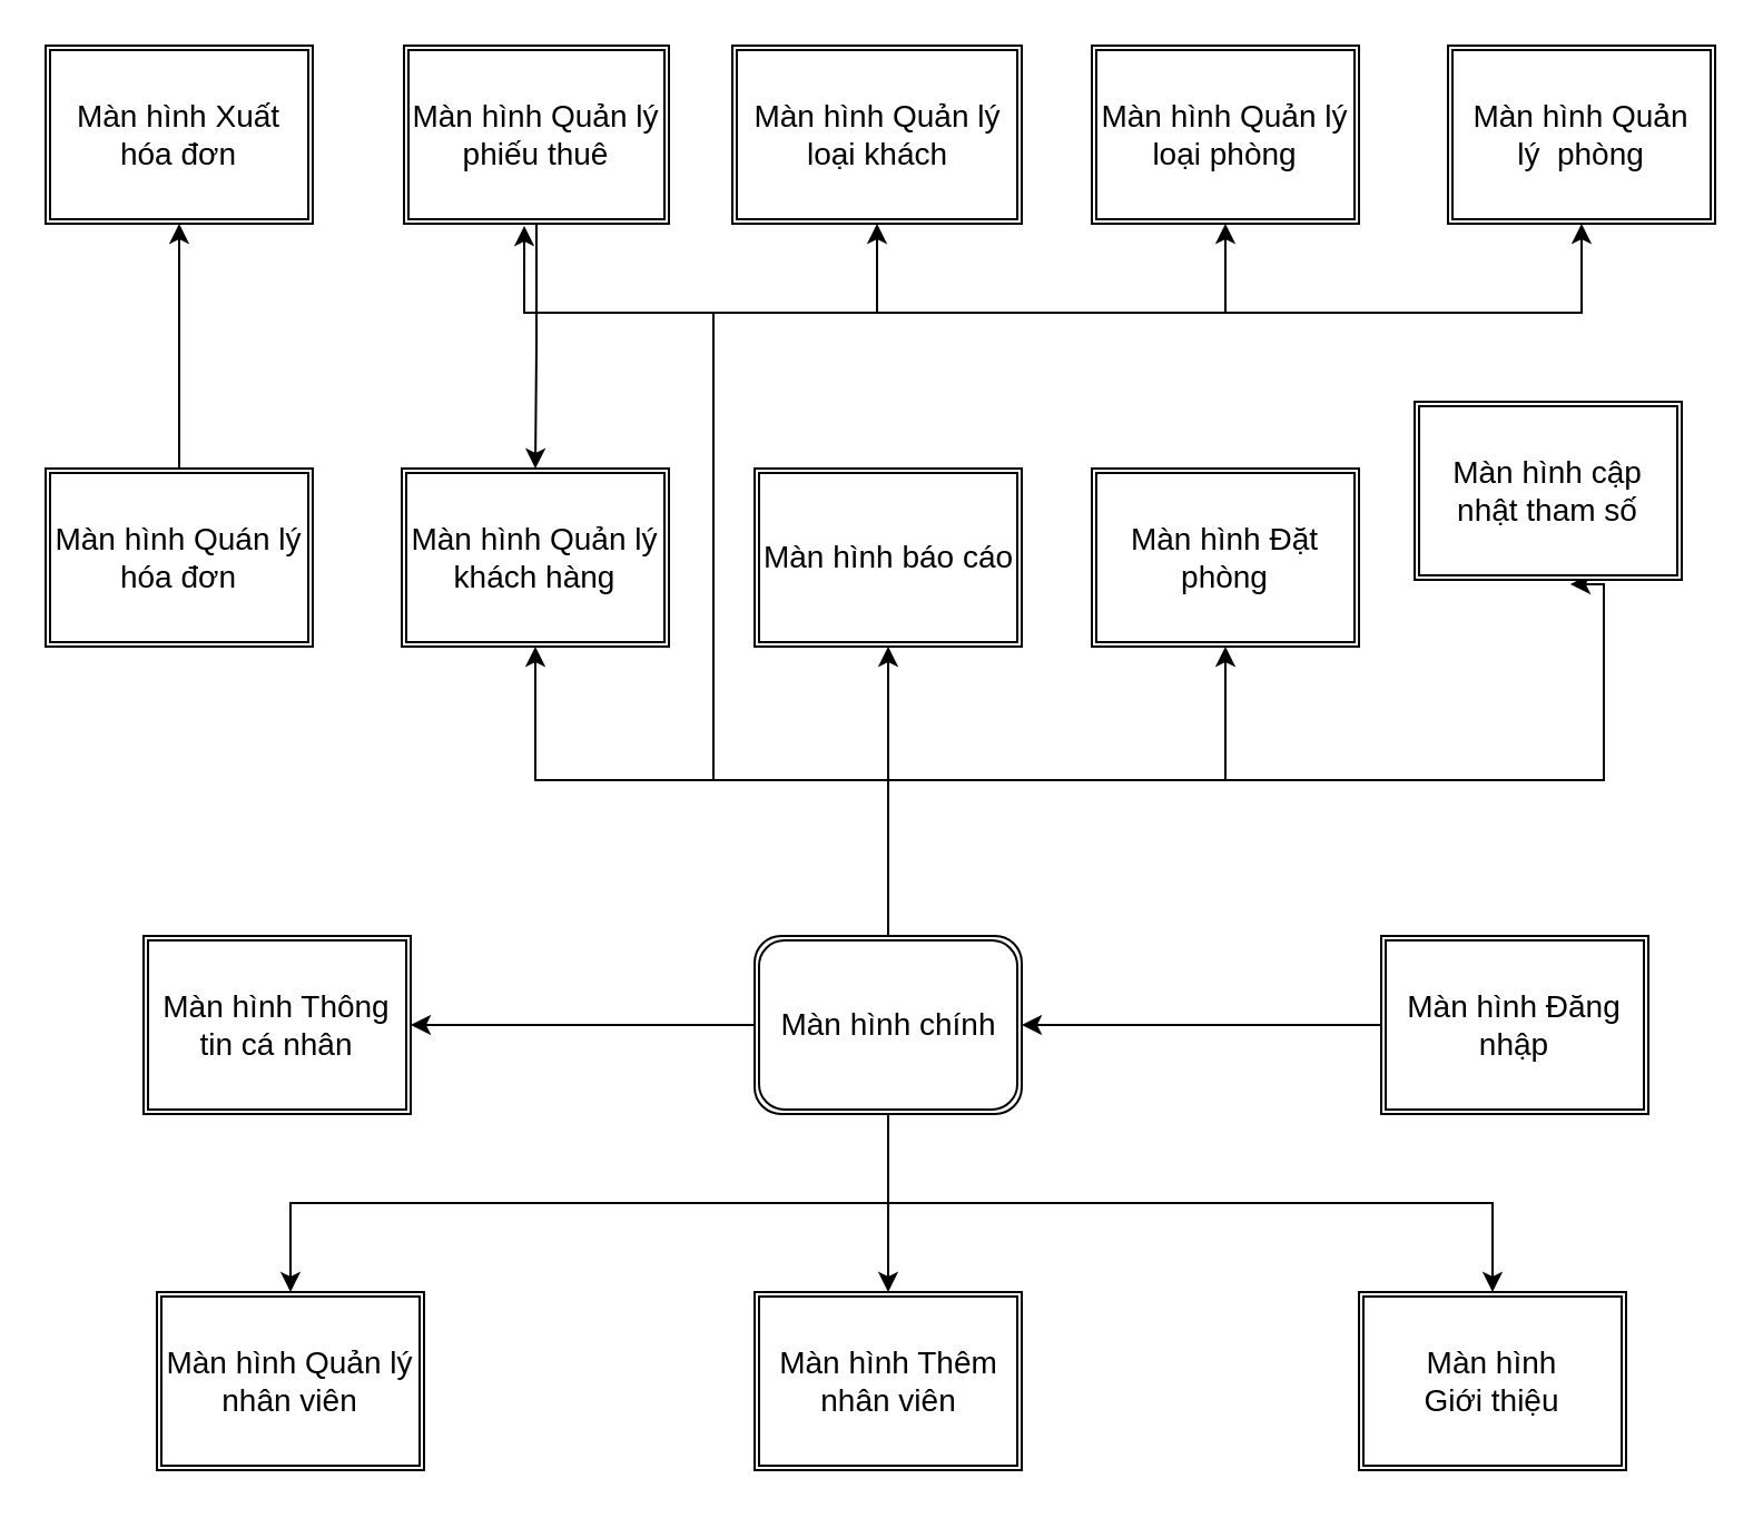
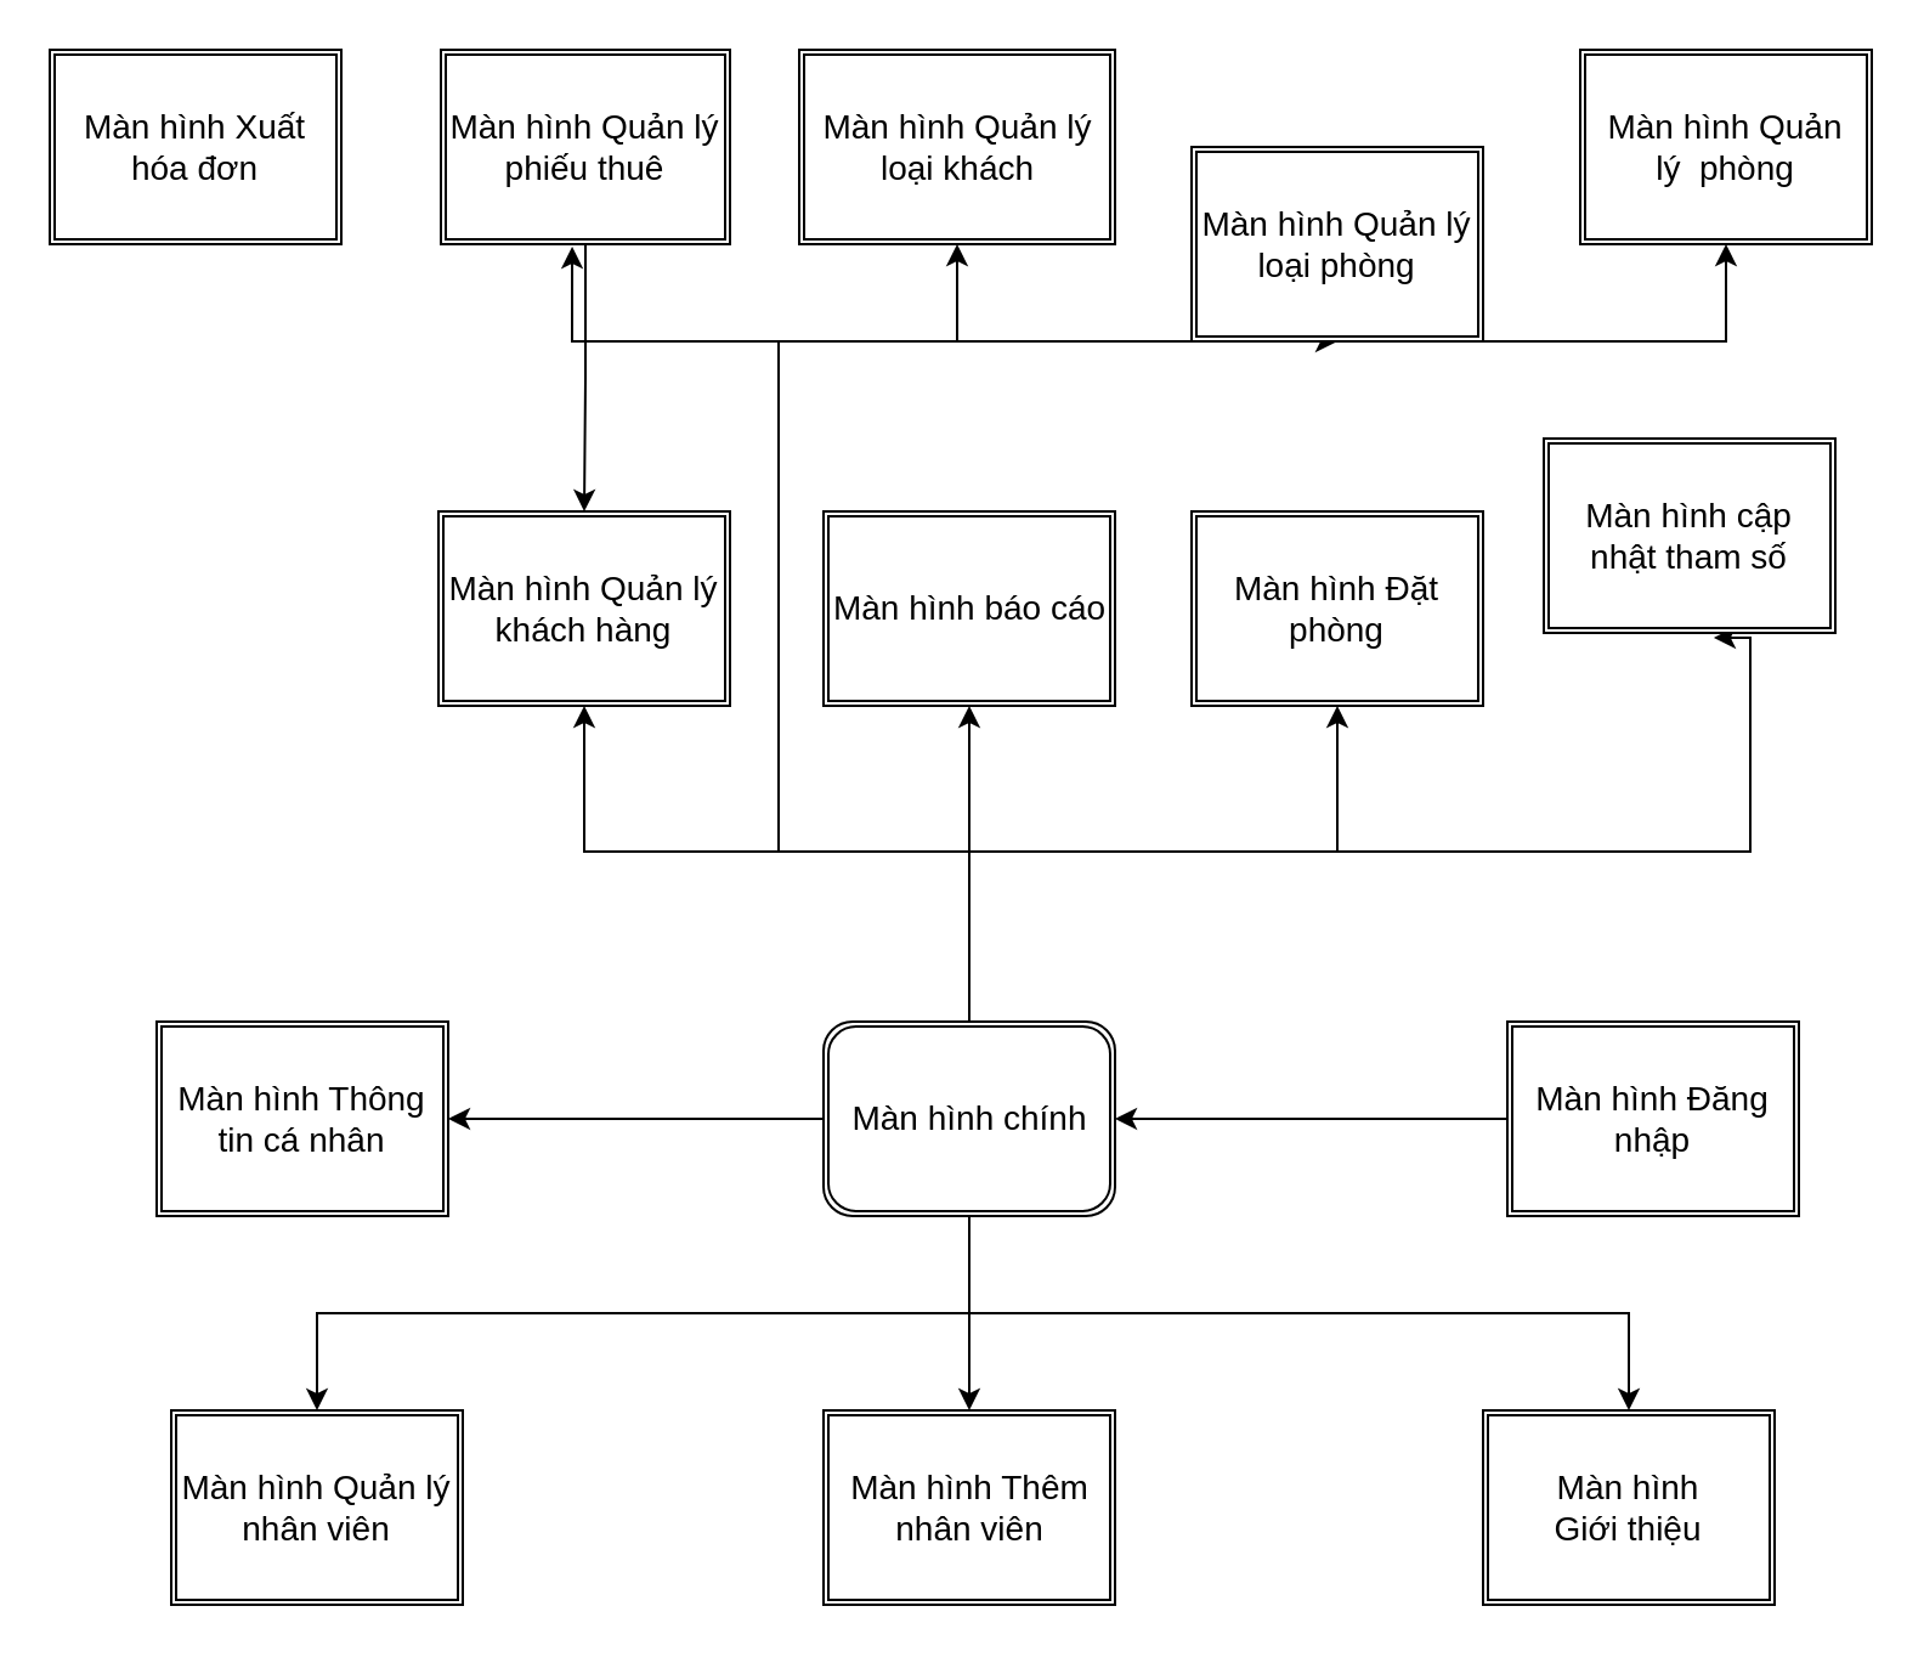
- <mxCell id="22" value="&lt;font style=&quot;font-size: 14px&quot;&gt;Màn hình Quản lý loại phòng&lt;/font&gt;" style="shape=ext;double=1;rounded=0;whiteSpace=wrap;html=1;" vertex="1" parent="1"><mxGeometry x="490" y="20" width="120" height="80" as="geometry" /></mxCell>
+ <mxCell id="22" value="&lt;font style=&quot;font-size: 14px&quot;&gt;Màn hình Quản lý loại phòng&lt;/font&gt;" style="shape=ext;double=1;rounded=0;whiteSpace=wrap;html=1;" vertex="1" parent="1"><mxGeometry x="490" y="60" width="120" height="80" as="geometry" /></mxCell>
- <mxCell id="24" style="edgeStyle=orthogonalEdgeStyle;rounded=0;orthogonalLoop=1;jettySize=auto;html=1;entryX=0.5;entryY=1;entryDx=0;entryDy=0;" edge="1" parent="1" source="25" target="26"><mxGeometry relative="1" as="geometry" /></mxCell>
- <mxCell id="25" value="&lt;font style=&quot;font-size: 14px&quot;&gt;Màn hình Quán lý hóa đơn&lt;/font&gt;" style="shape=ext;double=1;rounded=0;whiteSpace=wrap;html=1;" vertex="1" parent="1"><mxGeometry x="20" y="210" width="120" height="80" as="geometry" /></mxCell>
